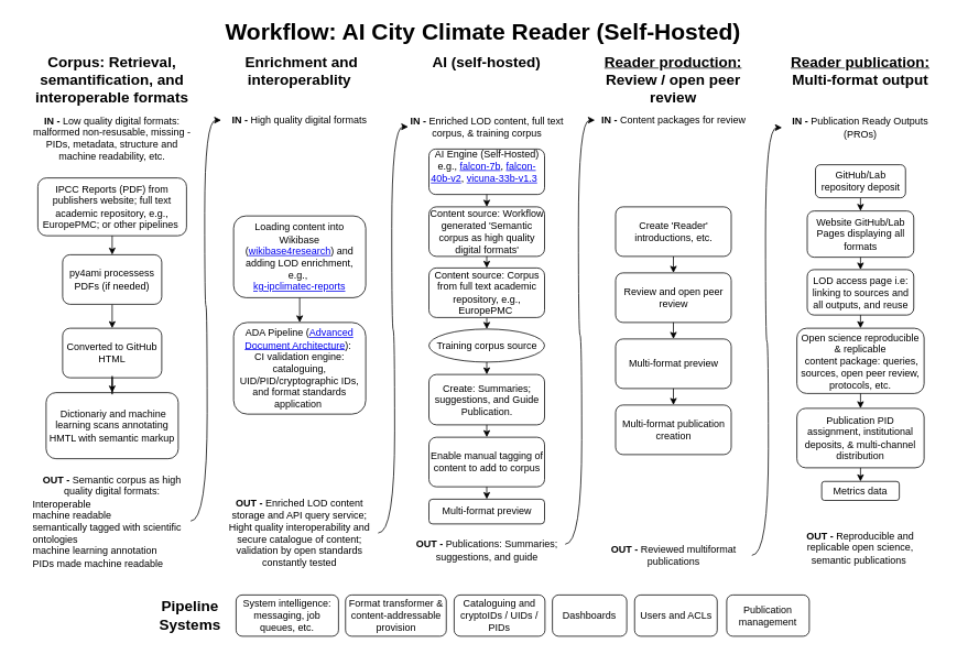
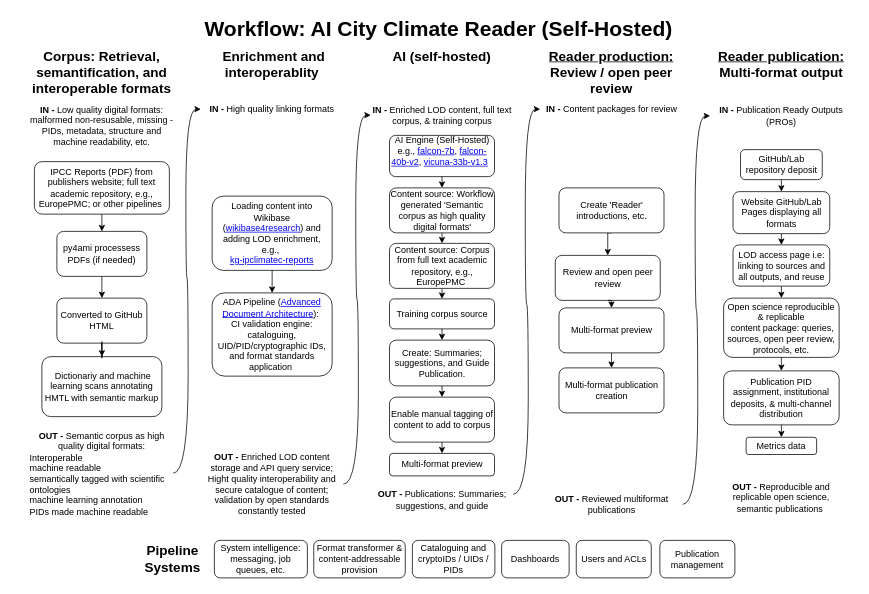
- <mxCell id="58" value="&lt;b&gt;IN -&amp;nbsp;&lt;/b&gt;High quality digital formats" style="text;html=1;strokeColor=none;fillColor=none;align=center;verticalAlign=middle;whiteSpace=wrap;rounded=0;" vertex="1" parent="53"><mxGeometry y="59" width="190" height="30" as="geometry" /></mxCell>
+ <mxCell id="58" value="&lt;b&gt;IN -&amp;nbsp;&lt;/b&gt;High quality linking formats" style="text;html=1;strokeColor=none;fillColor=none;align=center;verticalAlign=middle;whiteSpace=wrap;rounded=0;" vertex="1" parent="53"><mxGeometry y="59" width="190" height="30" as="geometry" /></mxCell>
- <mxCell id="25" value="Review and open peer review" style="rounded=1;whiteSpace=wrap;html=1;fontSize=12;glass=0;strokeWidth=1;shadow=0;" vertex="1" parent="23"><mxGeometry x="32.5" y="248" width="140" height="60" as="geometry" /></mxCell>
+ <mxCell id="25" value="Review and open peer review" style="rounded=1;whiteSpace=wrap;html=1;fontSize=12;glass=0;strokeWidth=1;shadow=0;" vertex="1" parent="23"><mxGeometry x="27.5" y="258" width="140" height="60" as="geometry" /></mxCell>
- <mxCell id="36" value="Training corpus source" style="ellipse;whiteSpace=wrap;html=1;fontSize=12;glass=0;strokeWidth=1;shadow=0;spacing=2;" vertex="1" parent="34"><mxGeometry x="32.5" y="338" width="140" height="40" as="geometry" /></mxCell>
+ <mxCell id="36" value="Training corpus source" style="rounded=1;whiteSpace=wrap;html=1;fontSize=12;glass=0;strokeWidth=1;shadow=0;spacing=2;" vertex="1" parent="34"><mxGeometry x="32.5" y="338" width="140" height="40" as="geometry" /></mxCell>
